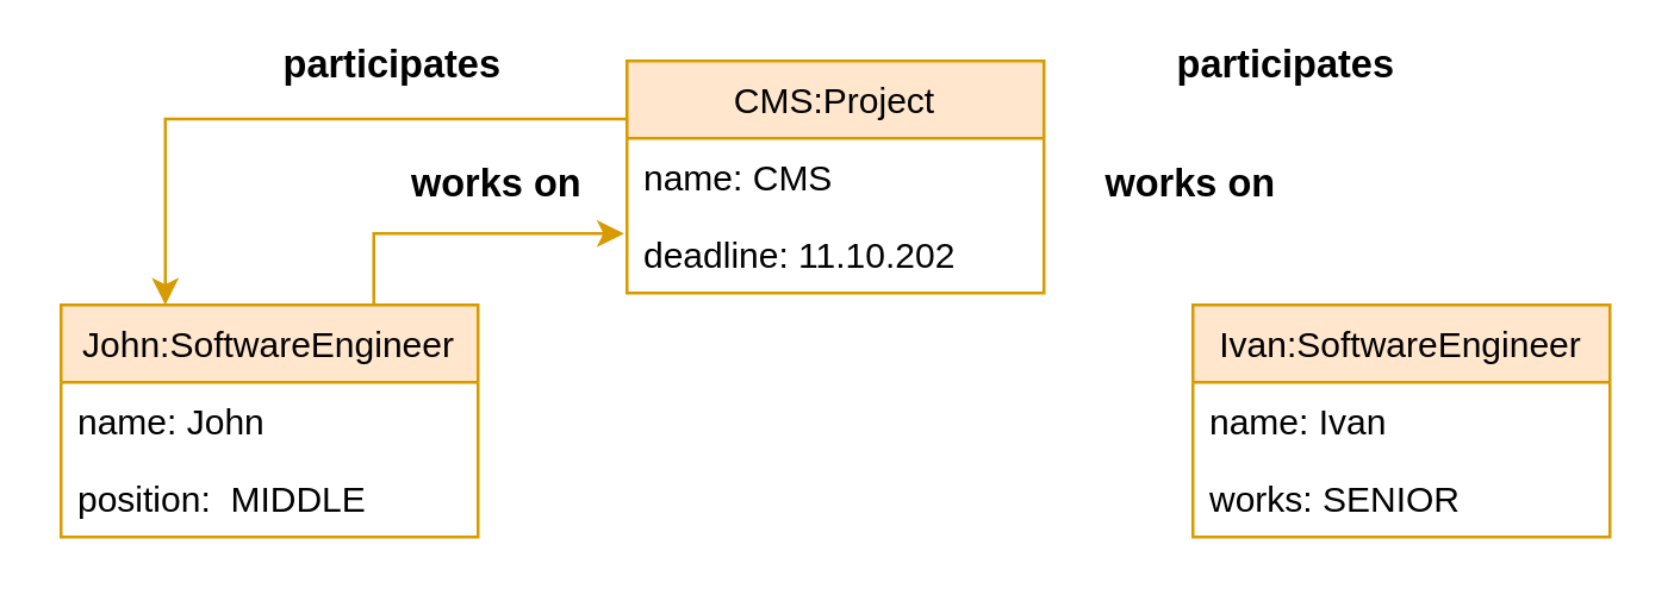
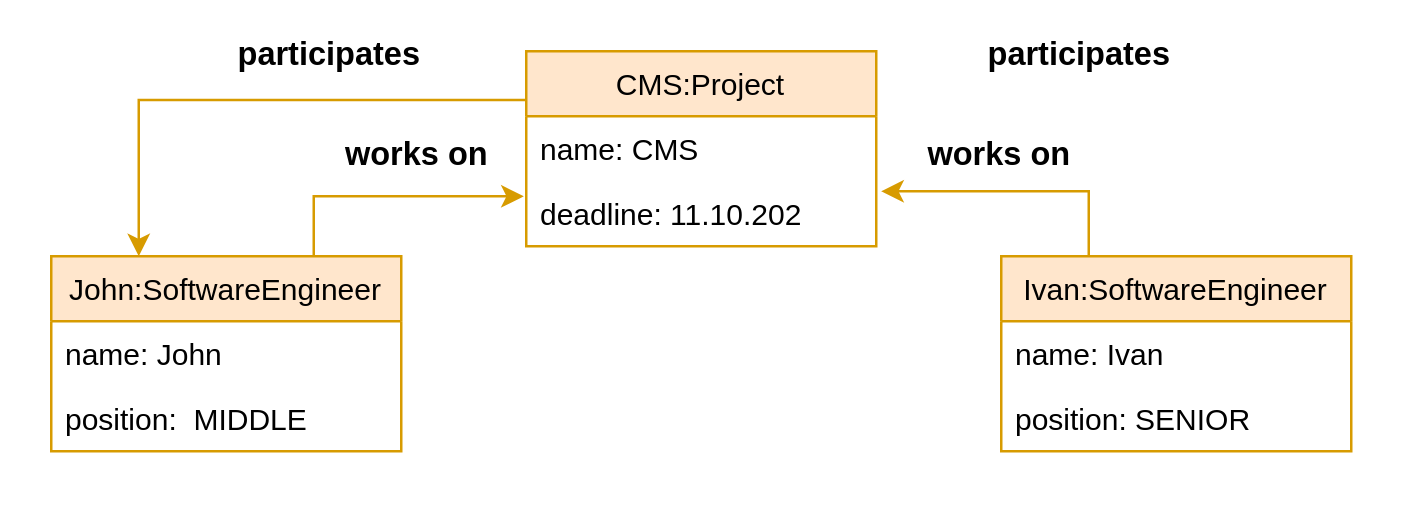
+ <mxCell id="11" style="edgeStyle=orthogonalEdgeStyle;rounded=0;orthogonalLoop=1;jettySize=auto;html=1;exitX=0.25;exitY=0;exitDx=0;exitDy=0;entryX=1.014;entryY=0.154;entryDx=0;entryDy=0;entryPerimeter=0;fillColor=#ffe6cc;strokeColor=#d79b00;" parent="1" source="12" target="6" edge="1"><mxGeometry relative="1" as="geometry" /></mxCell>
- <mxCell id="14" value="works: SENIOR" style="text;strokeColor=none;fillColor=none;align=left;verticalAlign=top;spacingLeft=4;spacingRight=4;overflow=hidden;rotatable=0;points=[[0,0.5],[1,0.5]];portConstraint=eastwest;" parent="12" vertex="1"><mxGeometry y="52" width="140" height="26" as="geometry" /></mxCell>
+ <mxCell id="14" value="position: SENIOR" style="text;strokeColor=none;fillColor=none;align=left;verticalAlign=top;spacingLeft=4;spacingRight=4;overflow=hidden;rotatable=0;points=[[0,0.5],[1,0.5]];portConstraint=eastwest;" parent="12" vertex="1"><mxGeometry y="52" width="140" height="26" as="geometry" /></mxCell>
